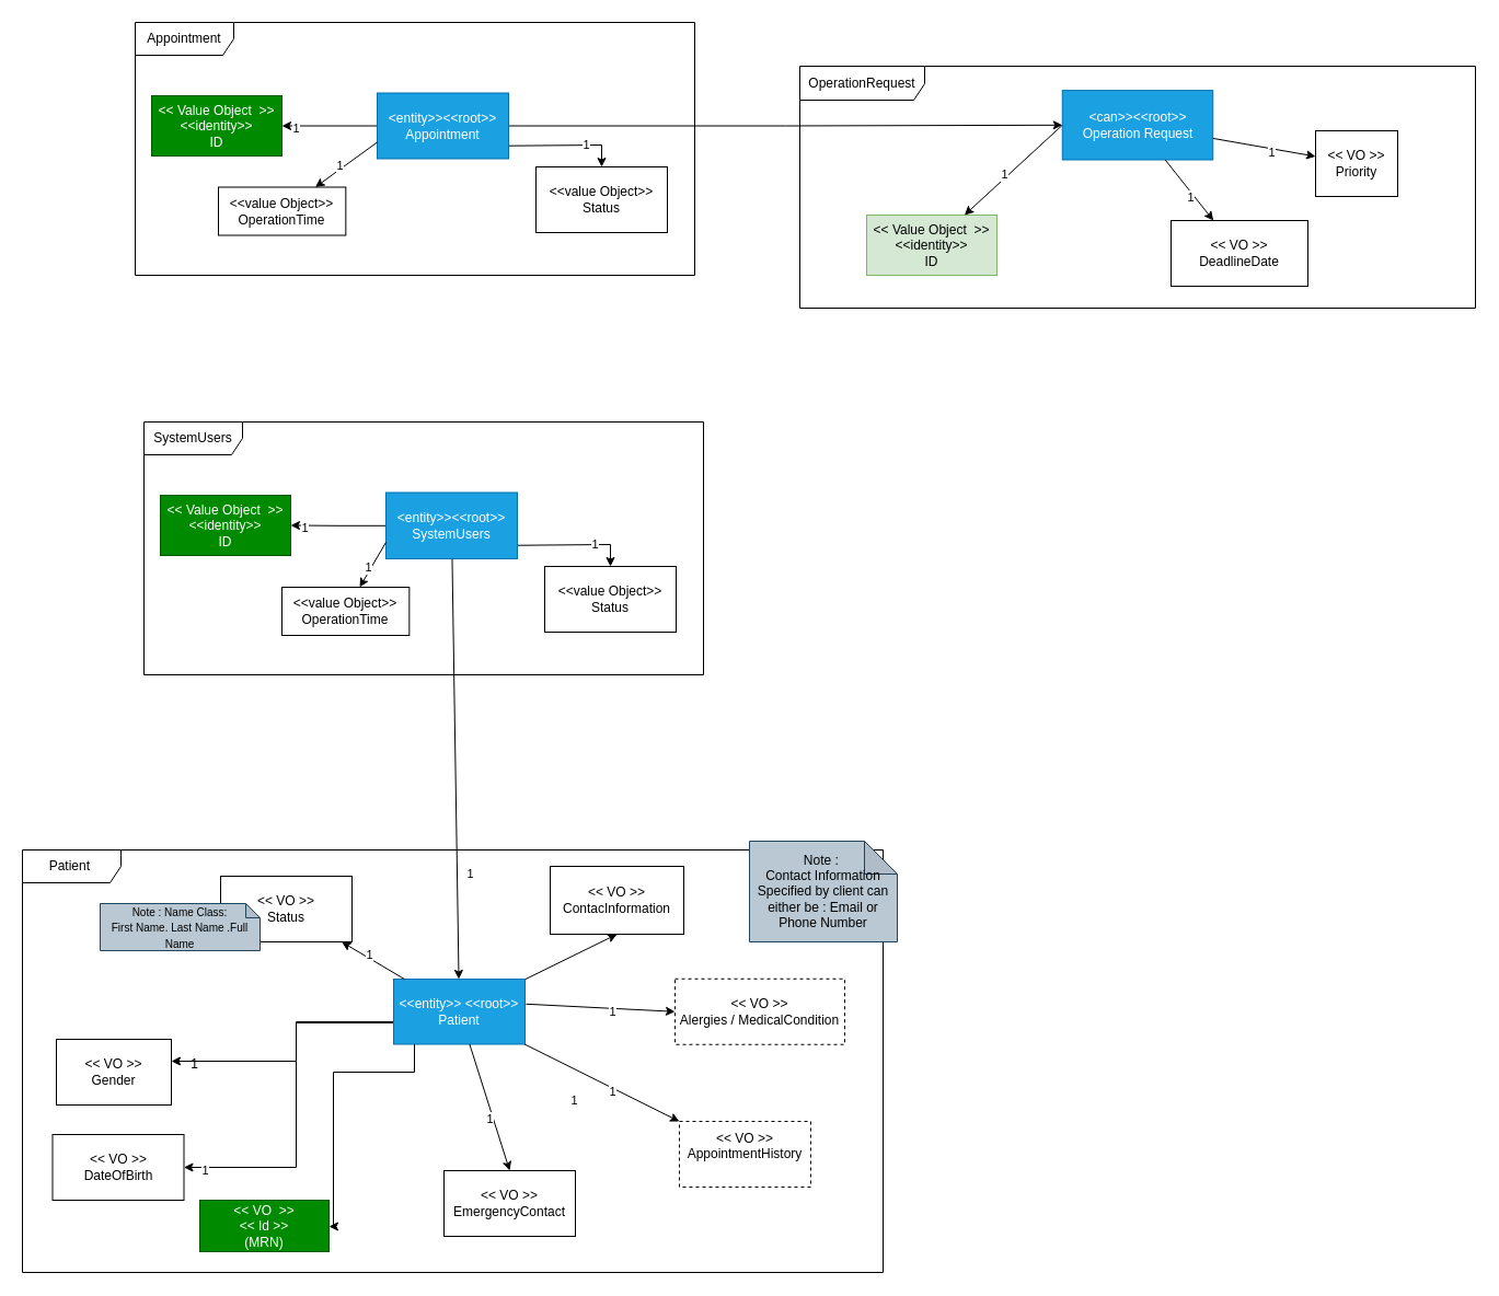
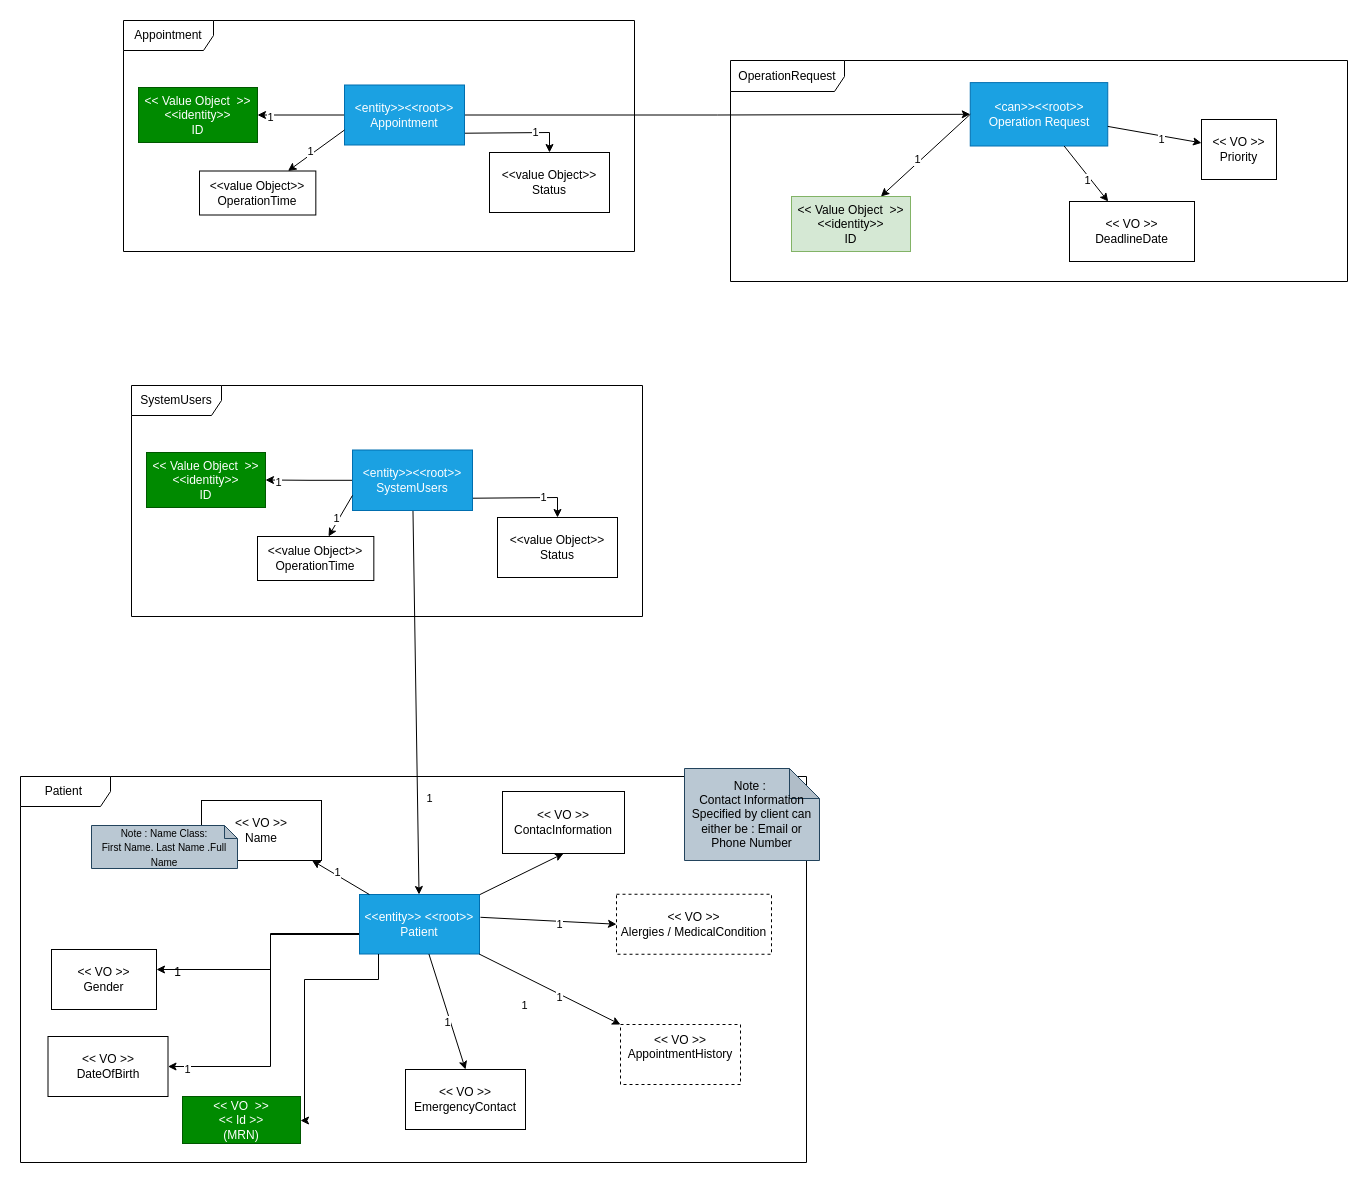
- <mxCell id="10" value="&amp;lt;&amp;lt; VO &amp;gt;&amp;gt;&lt;div&gt;Status&lt;/div&gt;" style="rounded=0;whiteSpace=wrap;html=1;" parent="1" vertex="1"><mxGeometry x="201" y="800" width="120" height="60" as="geometry" /></mxCell>
+ <mxCell id="10" value="&amp;lt;&amp;lt; VO &amp;gt;&amp;gt;&lt;div&gt;Name&lt;/div&gt;" style="rounded=0;whiteSpace=wrap;html=1;" parent="1" vertex="1"><mxGeometry x="201" y="800" width="120" height="60" as="geometry" /></mxCell>
